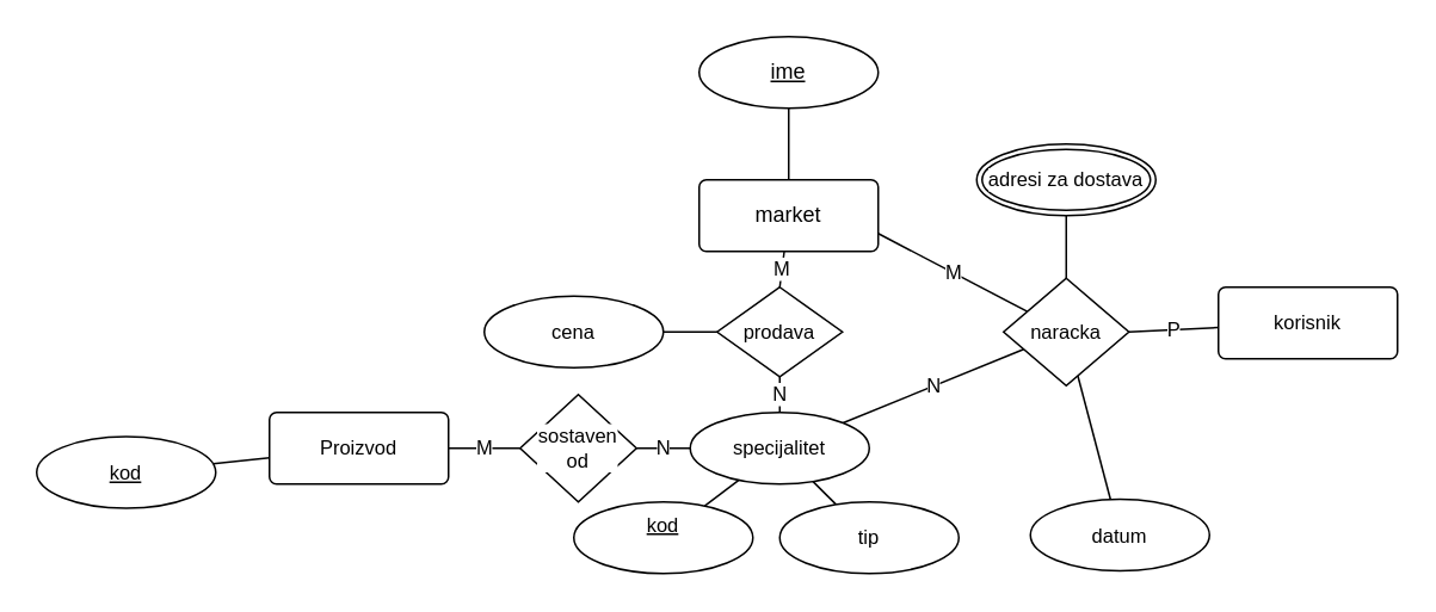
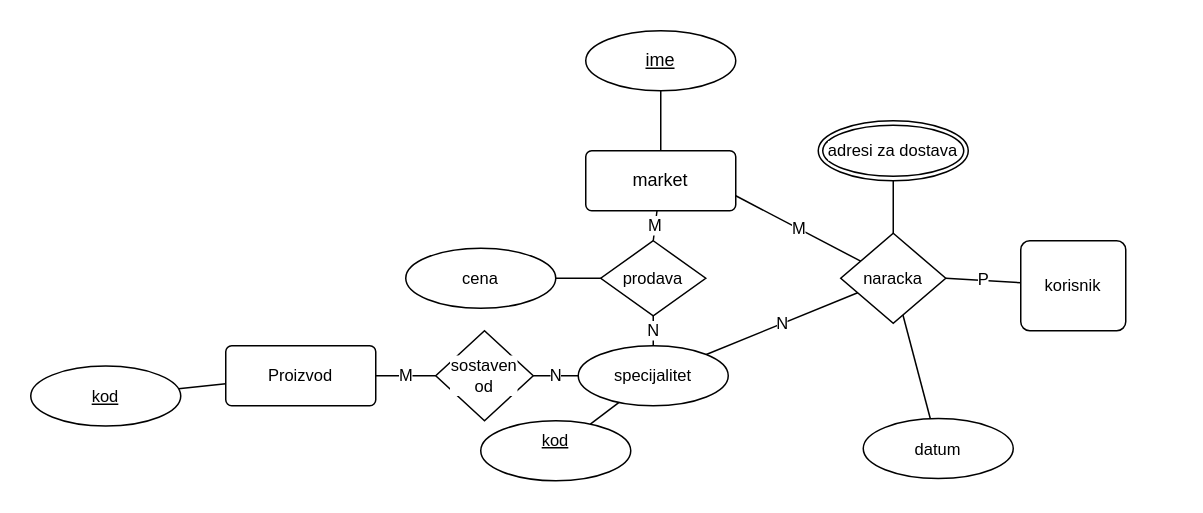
- <mxCell id="13" value="korisnik" style="rounded=1;arcSize=10;whiteSpace=wrap;html=1;align=center;fontFamily=Helvetica;fontSize=11;fontColor=default;labelBackgroundColor=default;" vertex="1" parent="1"><mxGeometry x="680" y="160" width="100" height="40" as="geometry" /></mxCell>
+ <mxCell id="13" value="korisnik" style="rounded=1;arcSize=10;whiteSpace=wrap;html=1;align=center;fontFamily=Helvetica;fontSize=11;fontColor=default;labelBackgroundColor=default;" vertex="1" parent="1"><mxGeometry x="680" y="160" width="70" height="60" as="geometry" /></mxCell>
- <mxCell id="16" style="edgeStyle=none;rounded=0;orthogonalLoop=1;jettySize=auto;html=1;strokeColor=default;align=center;verticalAlign=middle;fontFamily=Helvetica;fontSize=11;fontColor=default;labelBackgroundColor=default;endArrow=none;endFill=0;" edge="1" parent="1" target="17" source="9"><mxGeometry relative="1" as="geometry"><mxPoint x="595" y="354" as="sourcePoint" /><mxPoint x="521.477" y="323.679" as="targetPoint" /></mxGeometry></mxCell>
- <mxCell id="17" value="tip" style="ellipse;whiteSpace=wrap;html=1;align=center;fontFamily=Helvetica;fontSize=11;fontColor=default;labelBackgroundColor=default;" vertex="1" parent="1"><mxGeometry x="435" y="280" width="100" height="40" as="geometry" /></mxCell>
